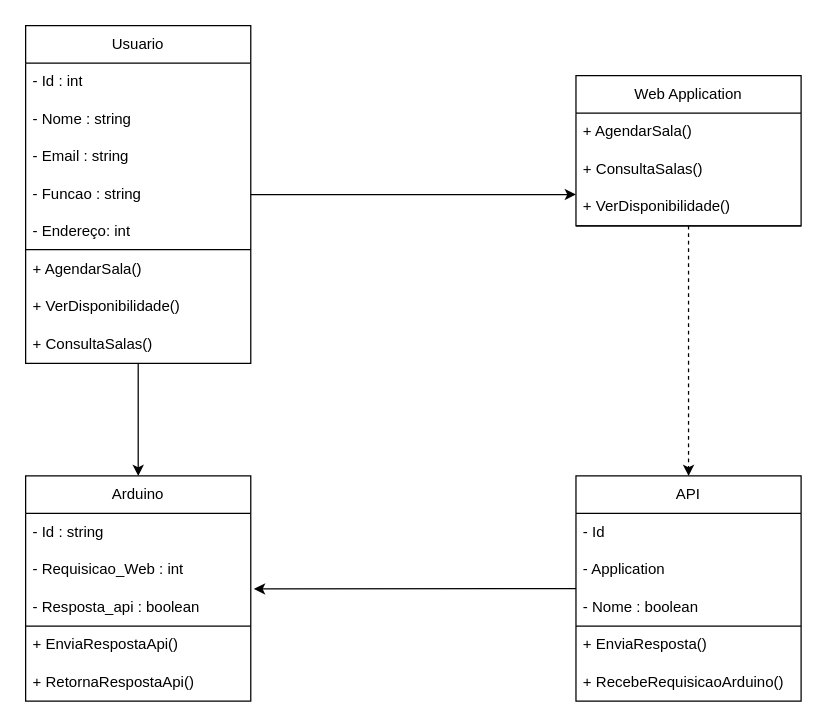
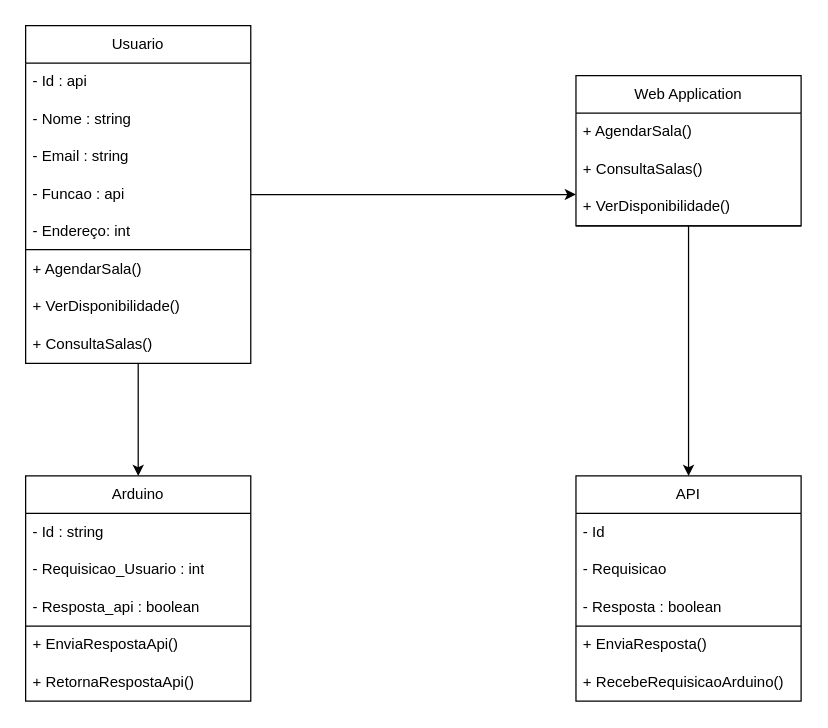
- <mxCell id="4" value="- Id : int" style="text;strokeColor=none;fillColor=none;align=left;verticalAlign=middle;spacingLeft=4;spacingRight=4;overflow=hidden;points=[[0,0.5],[1,0.5]];portConstraint=eastwest;rotatable=0;whiteSpace=wrap;html=1;" parent="3" vertex="1"><mxGeometry y="30" width="180" height="30" as="geometry" /></mxCell>
+ <mxCell id="4" value="- Id : api" style="text;strokeColor=none;fillColor=none;align=left;verticalAlign=middle;spacingLeft=4;spacingRight=4;overflow=hidden;points=[[0,0.5],[1,0.5]];portConstraint=eastwest;rotatable=0;whiteSpace=wrap;html=1;" parent="3" vertex="1"><mxGeometry y="30" width="180" height="30" as="geometry" /></mxCell>
- <mxCell id="7" value="- Funcao : string" style="text;strokeColor=none;fillColor=none;align=left;verticalAlign=middle;spacingLeft=4;spacingRight=4;overflow=hidden;points=[[0,0.5],[1,0.5]];portConstraint=eastwest;rotatable=0;whiteSpace=wrap;html=1;" parent="3" vertex="1"><mxGeometry y="120" width="180" height="30" as="geometry" /></mxCell>
+ <mxCell id="7" value="- Funcao : api" style="text;strokeColor=none;fillColor=none;align=left;verticalAlign=middle;spacingLeft=4;spacingRight=4;overflow=hidden;points=[[0,0.5],[1,0.5]];portConstraint=eastwest;rotatable=0;whiteSpace=wrap;html=1;" parent="3" vertex="1"><mxGeometry y="120" width="180" height="30" as="geometry" /></mxCell>
- <mxCell id="29" style="edgeStyle=none;rounded=0;orthogonalLoop=1;jettySize=auto;html=1;dashed=1;" parent="1" source="30" target="21" edge="1"><mxGeometry relative="1" as="geometry" /></mxCell>
+ <mxCell id="29" style="edgeStyle=none;rounded=0;orthogonalLoop=1;jettySize=auto;html=1;" parent="1" source="30" target="21" edge="1"><mxGeometry relative="1" as="geometry" /></mxCell>
- <mxCell id="15" value="- Requisicao_Web : int" style="text;strokeColor=none;fillColor=none;align=left;verticalAlign=middle;spacingLeft=4;spacingRight=4;overflow=hidden;points=[[0,0.5],[1,0.5]];portConstraint=eastwest;rotatable=0;whiteSpace=wrap;html=1;" parent="13" vertex="1"><mxGeometry y="60" width="180" height="30" as="geometry" /></mxCell>
+ <mxCell id="15" value="- Requisicao_Usuario : int" style="text;strokeColor=none;fillColor=none;align=left;verticalAlign=middle;spacingLeft=4;spacingRight=4;overflow=hidden;points=[[0,0.5],[1,0.5]];portConstraint=eastwest;rotatable=0;whiteSpace=wrap;html=1;" parent="13" vertex="1"><mxGeometry y="60" width="180" height="30" as="geometry" /></mxCell>
- <mxCell id="23" value="- Application" style="text;strokeColor=none;fillColor=none;align=left;verticalAlign=middle;spacingLeft=4;spacingRight=4;overflow=hidden;points=[[0,0.5],[1,0.5]];portConstraint=eastwest;rotatable=0;whiteSpace=wrap;html=1;" parent="21" vertex="1"><mxGeometry y="60" width="180" height="30" as="geometry" /></mxCell>
+ <mxCell id="23" value="- Requisicao" style="text;strokeColor=none;fillColor=none;align=left;verticalAlign=middle;spacingLeft=4;spacingRight=4;overflow=hidden;points=[[0,0.5],[1,0.5]];portConstraint=eastwest;rotatable=0;whiteSpace=wrap;html=1;" parent="21" vertex="1"><mxGeometry y="60" width="180" height="30" as="geometry" /></mxCell>
- <mxCell id="20" style="edgeStyle=none;rounded=0;orthogonalLoop=1;jettySize=auto;html=1;entryX=1.014;entryY=0.011;entryDx=0;entryDy=0;entryPerimeter=0;" parent="1" source="21" target="16" edge="1"><mxGeometry relative="1" as="geometry" /></mxCell>
- <mxCell id="24" value="- Nome : boolean" style="text;strokeColor=none;fillColor=none;align=left;verticalAlign=middle;spacingLeft=4;spacingRight=4;overflow=hidden;points=[[0,0.5],[1,0.5]];portConstraint=eastwest;rotatable=0;whiteSpace=wrap;html=1;" parent="21" vertex="1"><mxGeometry y="90" width="180" height="30" as="geometry" /></mxCell>
+ <mxCell id="24" value="- Resposta : boolean" style="text;strokeColor=none;fillColor=none;align=left;verticalAlign=middle;spacingLeft=4;spacingRight=4;overflow=hidden;points=[[0,0.5],[1,0.5]];portConstraint=eastwest;rotatable=0;whiteSpace=wrap;html=1;" parent="21" vertex="1"><mxGeometry y="90" width="180" height="30" as="geometry" /></mxCell>
